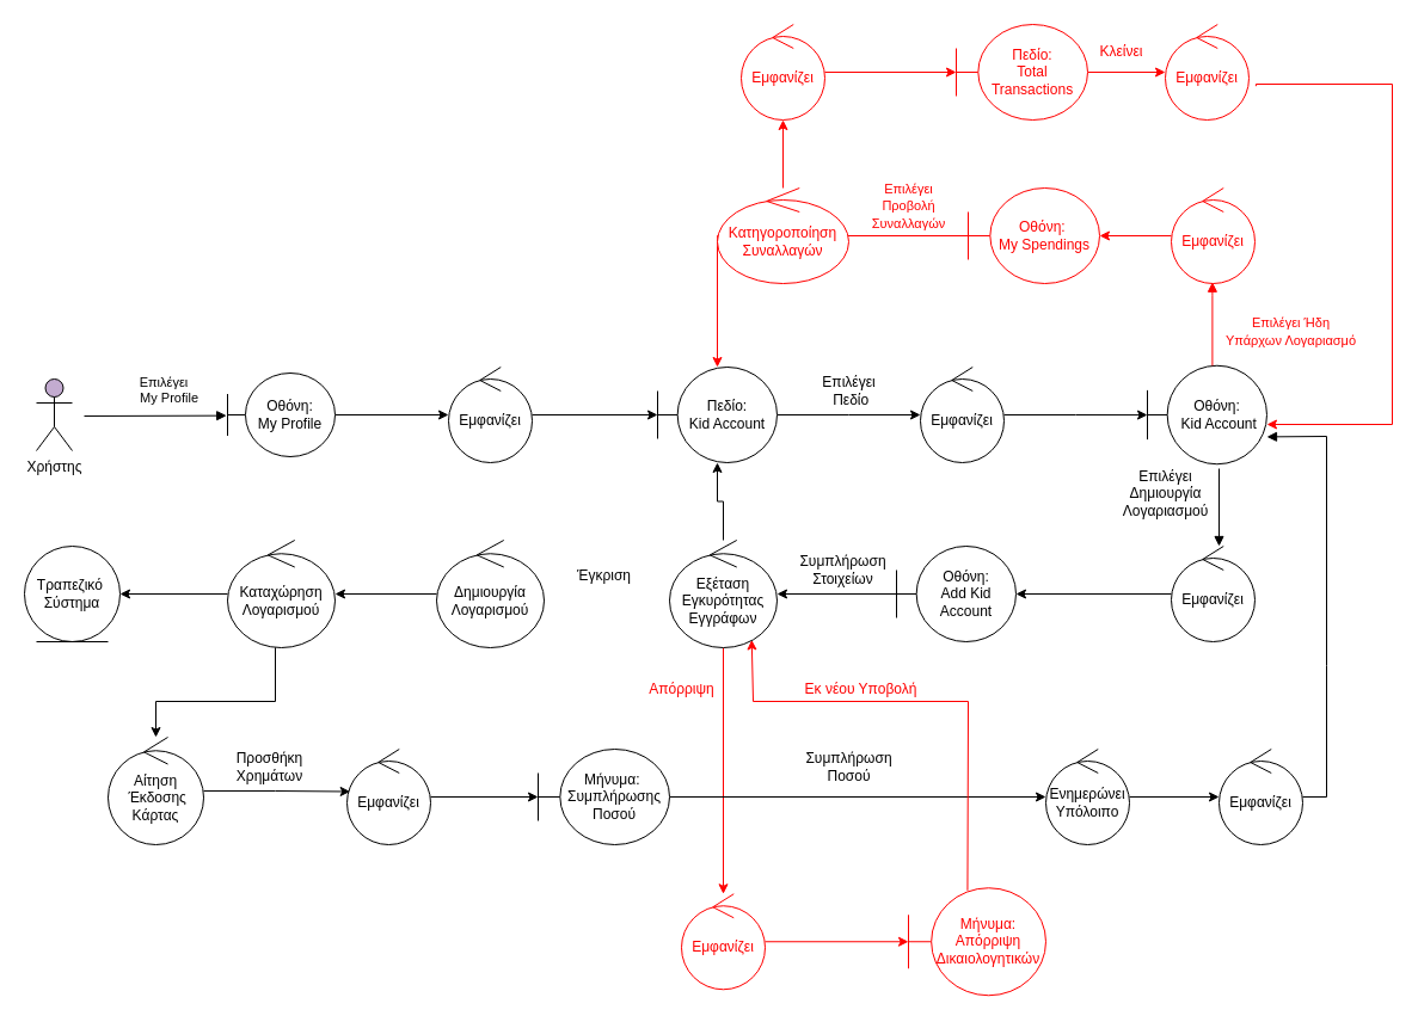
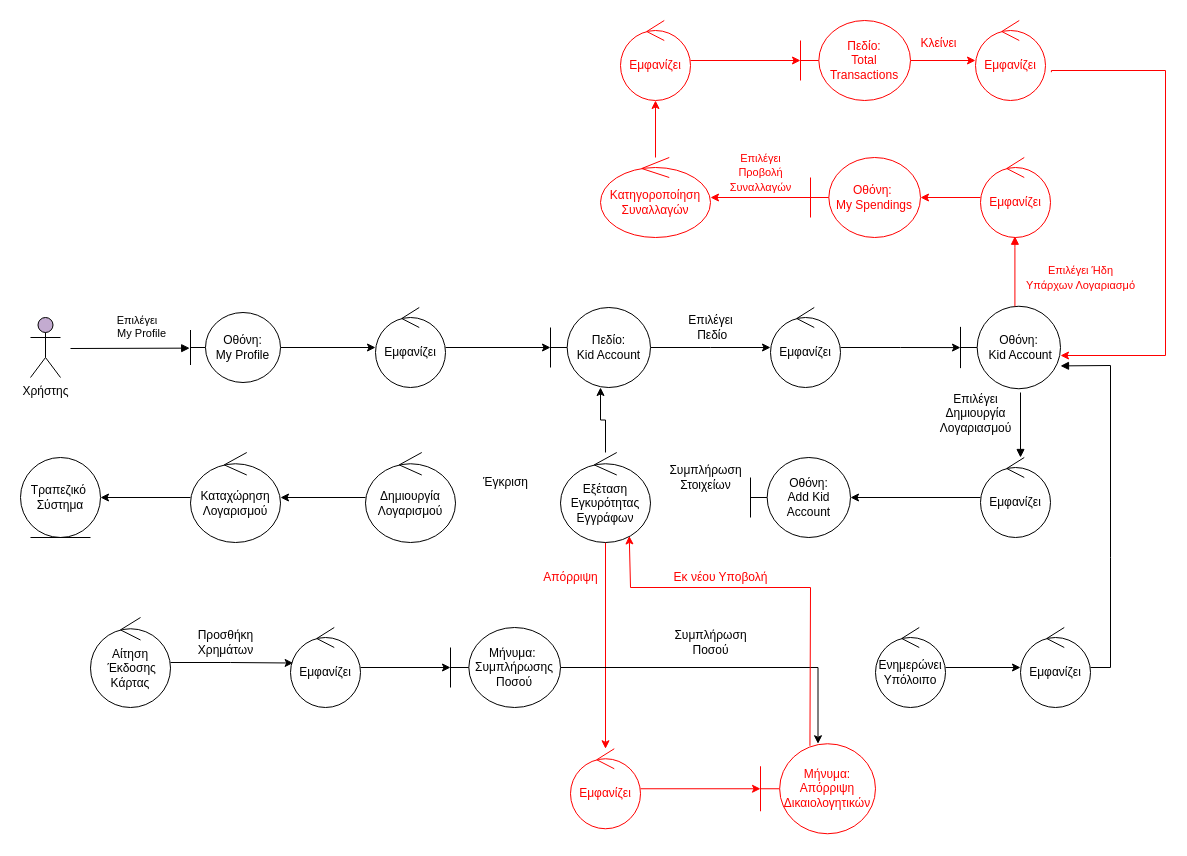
- <mxCell id="34" value="" style="edgeStyle=orthogonalEdgeStyle;rounded=0;orthogonalLoop=1;jettySize=auto;html=1;fontColor=#FF0000;strokeColor=#FF0000;" parent="1" source="35" target="7" edge="1"><mxGeometry relative="1" as="geometry" /></mxCell>
+ <mxCell id="34" value="" style="edgeStyle=orthogonalEdgeStyle;rounded=0;orthogonalLoop=1;jettySize=auto;html=1;fontColor=#FF0000;strokeColor=#FF0000;" parent="1" source="35" target="37" edge="1"><mxGeometry relative="1" as="geometry" /></mxCell>
- <mxCell id="16" value="" style="edgeStyle=orthogonalEdgeStyle;rounded=0;orthogonalLoop=1;jettySize=auto;html=1;fontColor=#000000;strokeColor=#000000;entryX=1;entryY=0.5;entryDx=0;entryDy=0;entryPerimeter=0;" parent="1" source="17" target="20" edge="1"><mxGeometry relative="1" as="geometry" /></mxCell>
- <mxCell id="24" value="" style="edgeStyle=orthogonalEdgeStyle;rounded=0;orthogonalLoop=1;jettySize=auto;html=1;fontColor=#000000;strokeColor=#000000;" parent="1" source="25" target="28" edge="1"><mxGeometry relative="1" as="geometry"><Array as="points"><mxPoint x="230" y="587" /><mxPoint x="130" y="587" /></Array></mxGeometry></mxCell>
- <mxCell id="43" value="" style="edgeStyle=orthogonalEdgeStyle;rounded=0;orthogonalLoop=1;jettySize=auto;html=1;fontColor=#000000;strokeColor=#000000;" parent="1" source="44" target="46" edge="1"><mxGeometry relative="1" as="geometry" /></mxCell>
+ <mxCell id="43" value="" style="edgeStyle=orthogonalEdgeStyle;rounded=0;orthogonalLoop=1;jettySize=auto;html=1;fontColor=#000000;strokeColor=#000000;" parent="1" source="44" target="60" edge="1"><mxGeometry relative="1" as="geometry" /></mxCell>
